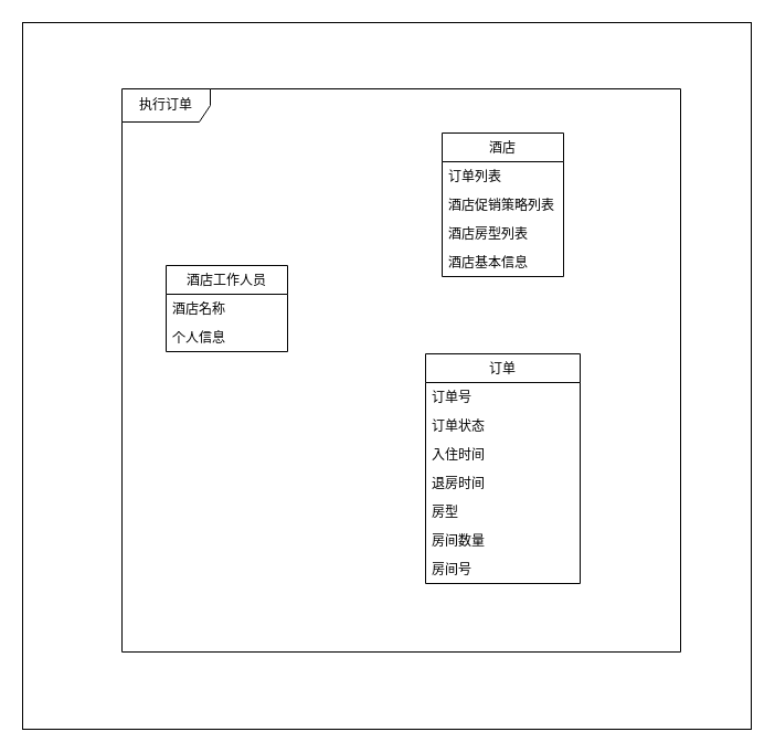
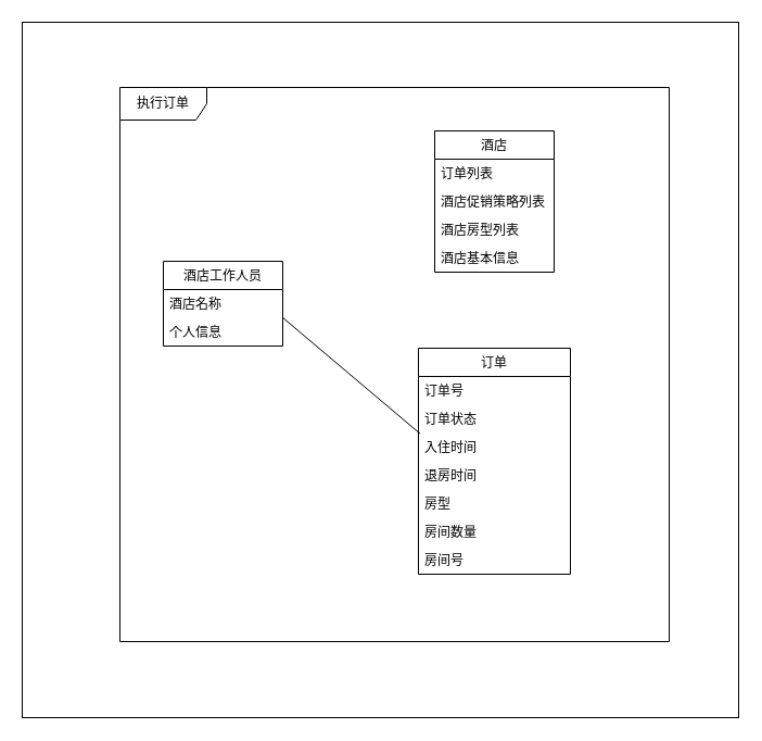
+ <mxCell id="7" value="" style="endArrow=none;html=1;exitX=0.996;exitY=0.981;exitDx=0;exitDy=0;exitPerimeter=0;entryX=0.011;entryY=0.025;entryDx=0;entryDy=0;entryPerimeter=0;" edge="1" parent="1" source="5" target="11"><mxGeometry width="50" height="50" relative="1" as="geometry"><mxPoint x="300" y="350" as="sourcePoint" /><mxPoint x="350" y="300" as="targetPoint" /></mxGeometry></mxCell>
